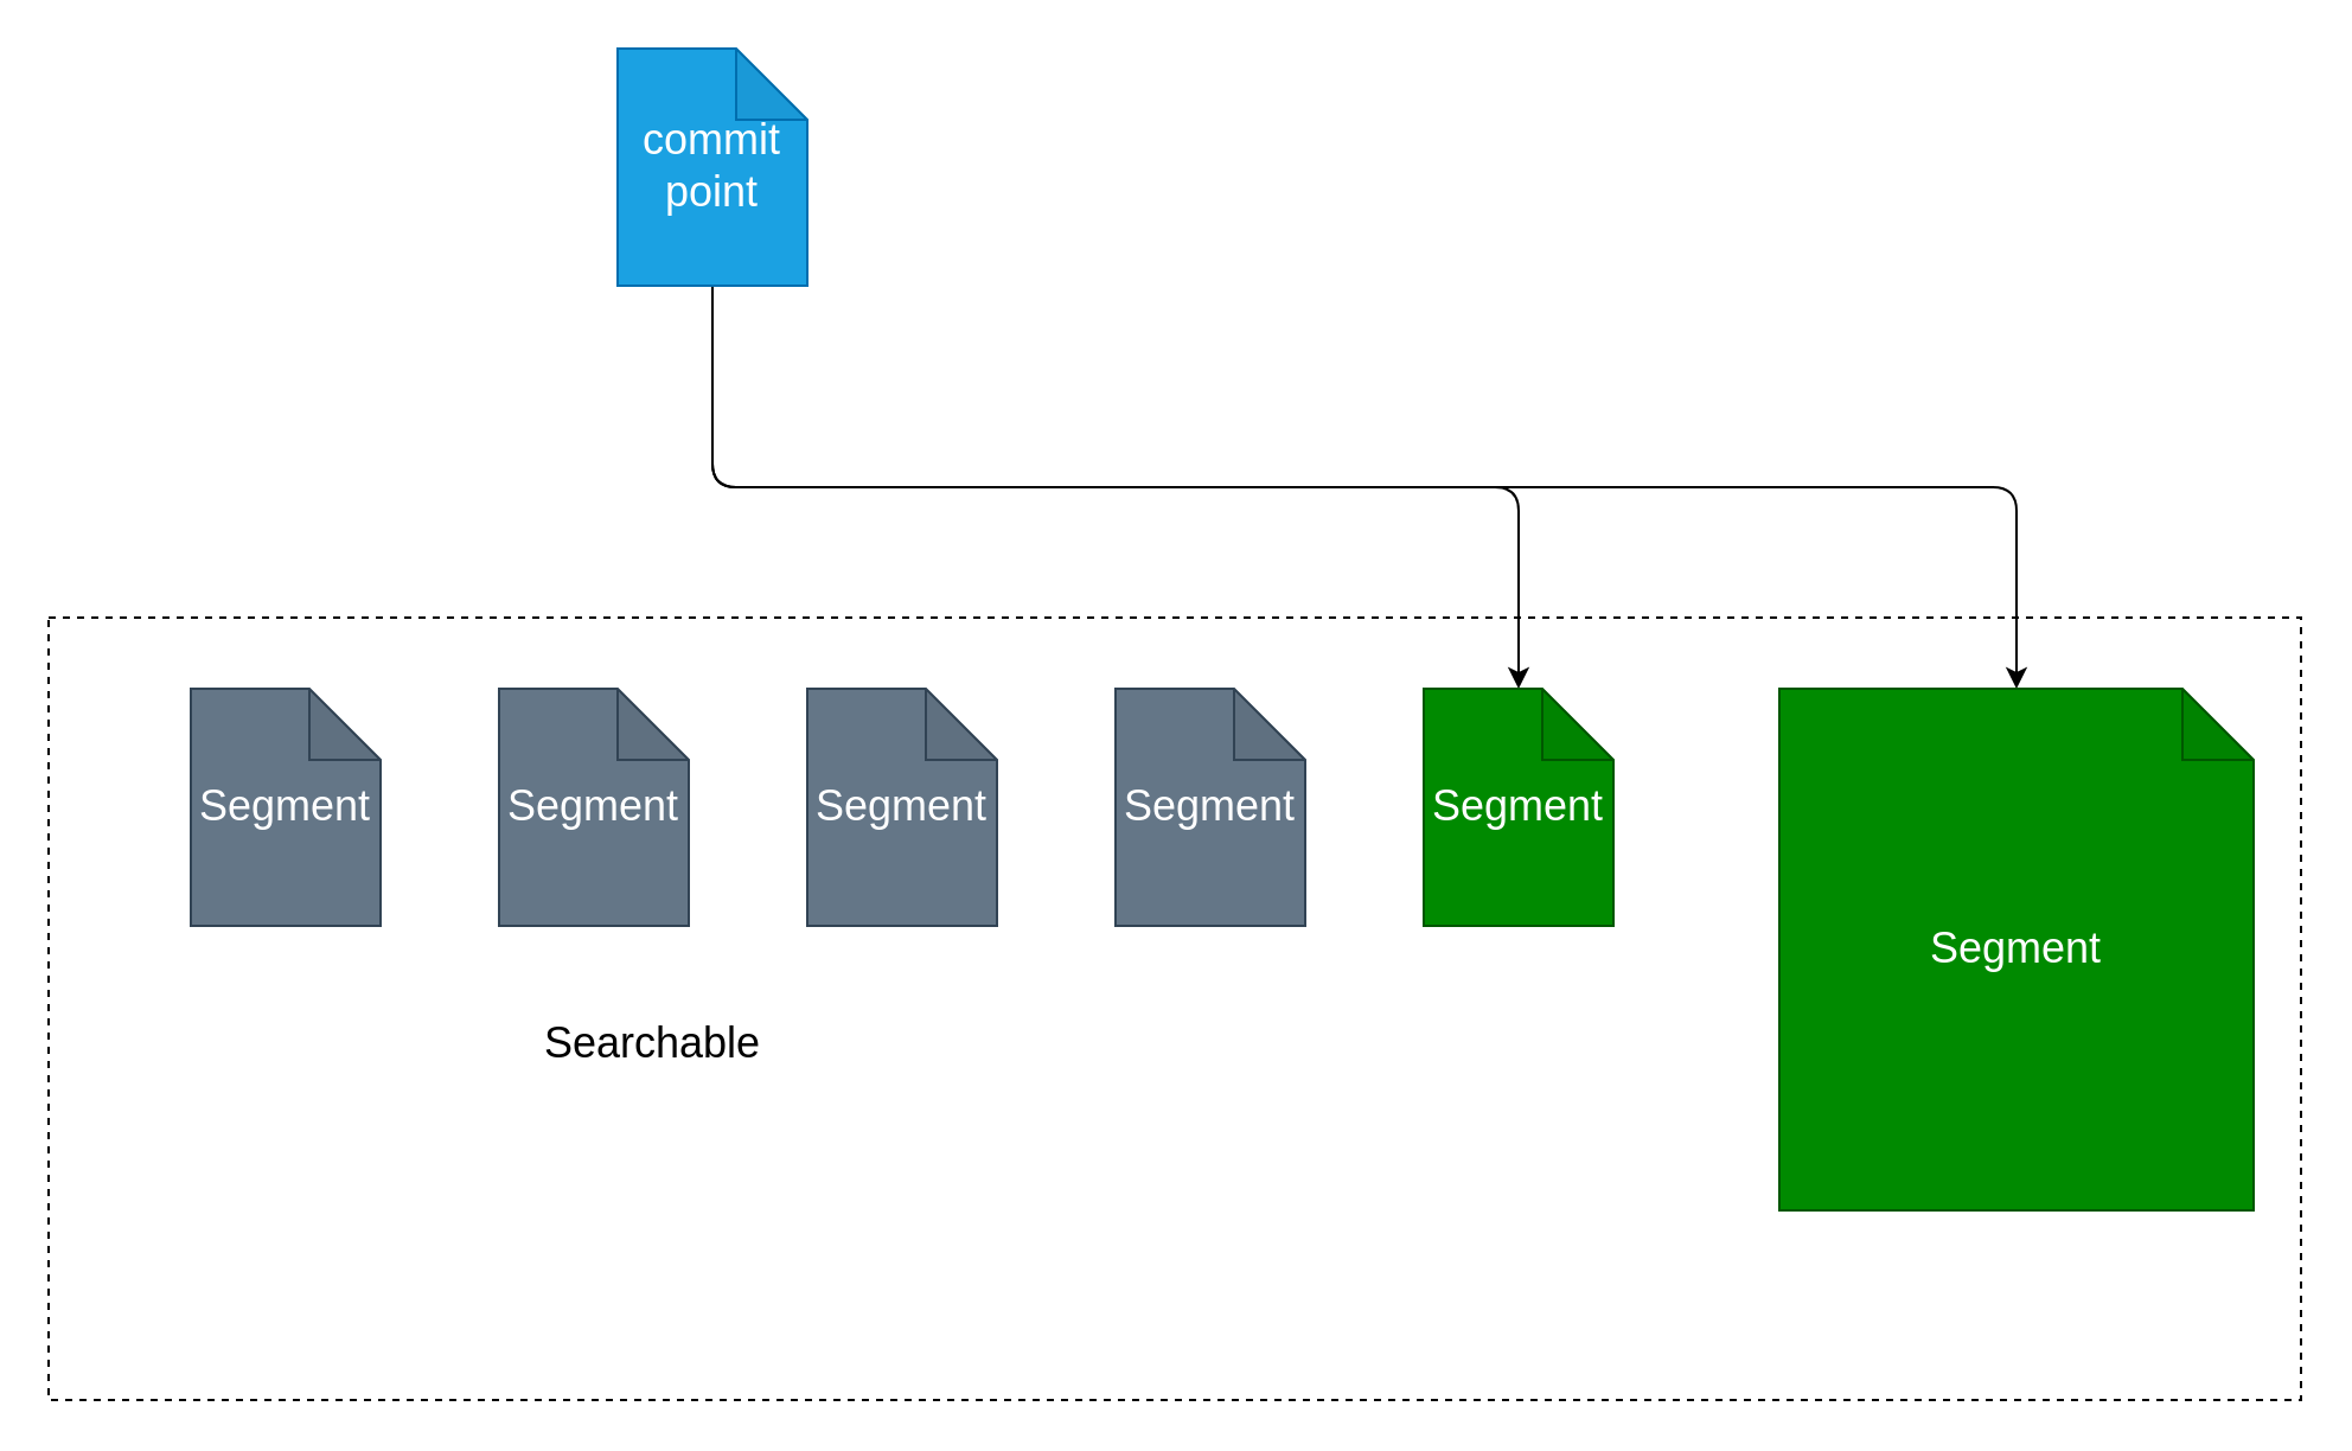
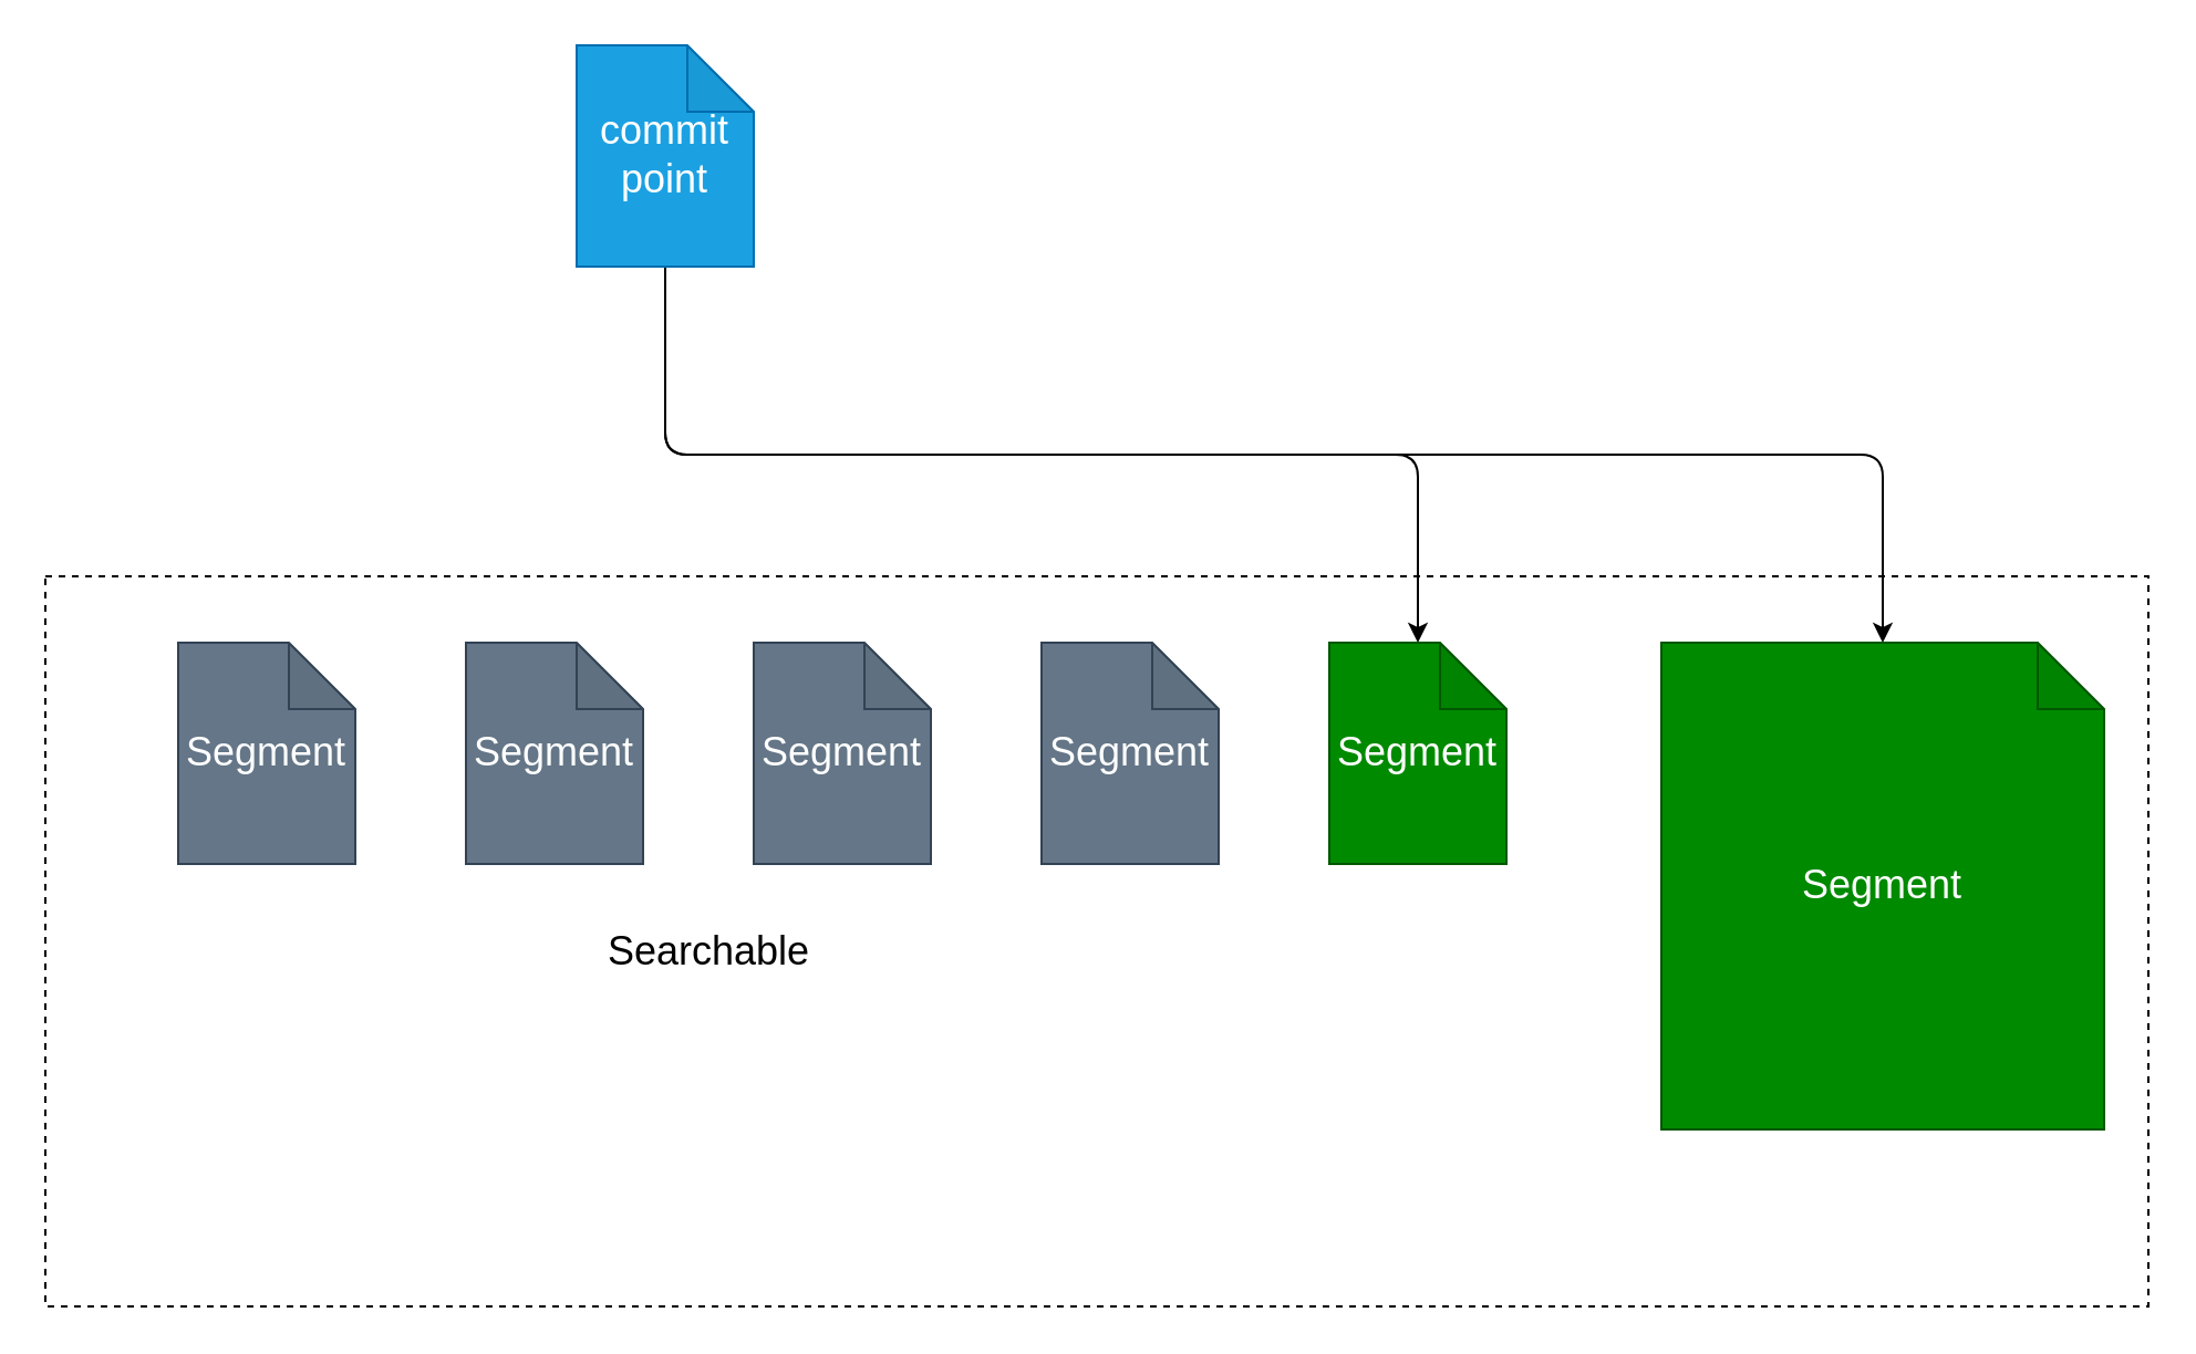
- <mxCell id="10" value="Searchable" style="text;html=1;strokeColor=none;fillColor=none;align=center;verticalAlign=middle;whiteSpace=wrap;rounded=0;dashed=1;fontSize=18;" parent="1" vertex="1"><mxGeometry x="185" y="410" width="180" height="60" as="geometry" /></mxCell>
+ <mxCell id="10" value="Searchable" style="text;html=1;strokeColor=none;fillColor=none;align=center;verticalAlign=middle;whiteSpace=wrap;rounded=0;dashed=1;fontSize=18;" parent="1" vertex="1"><mxGeometry x="230" y="400" width="180" height="60" as="geometry" /></mxCell>
